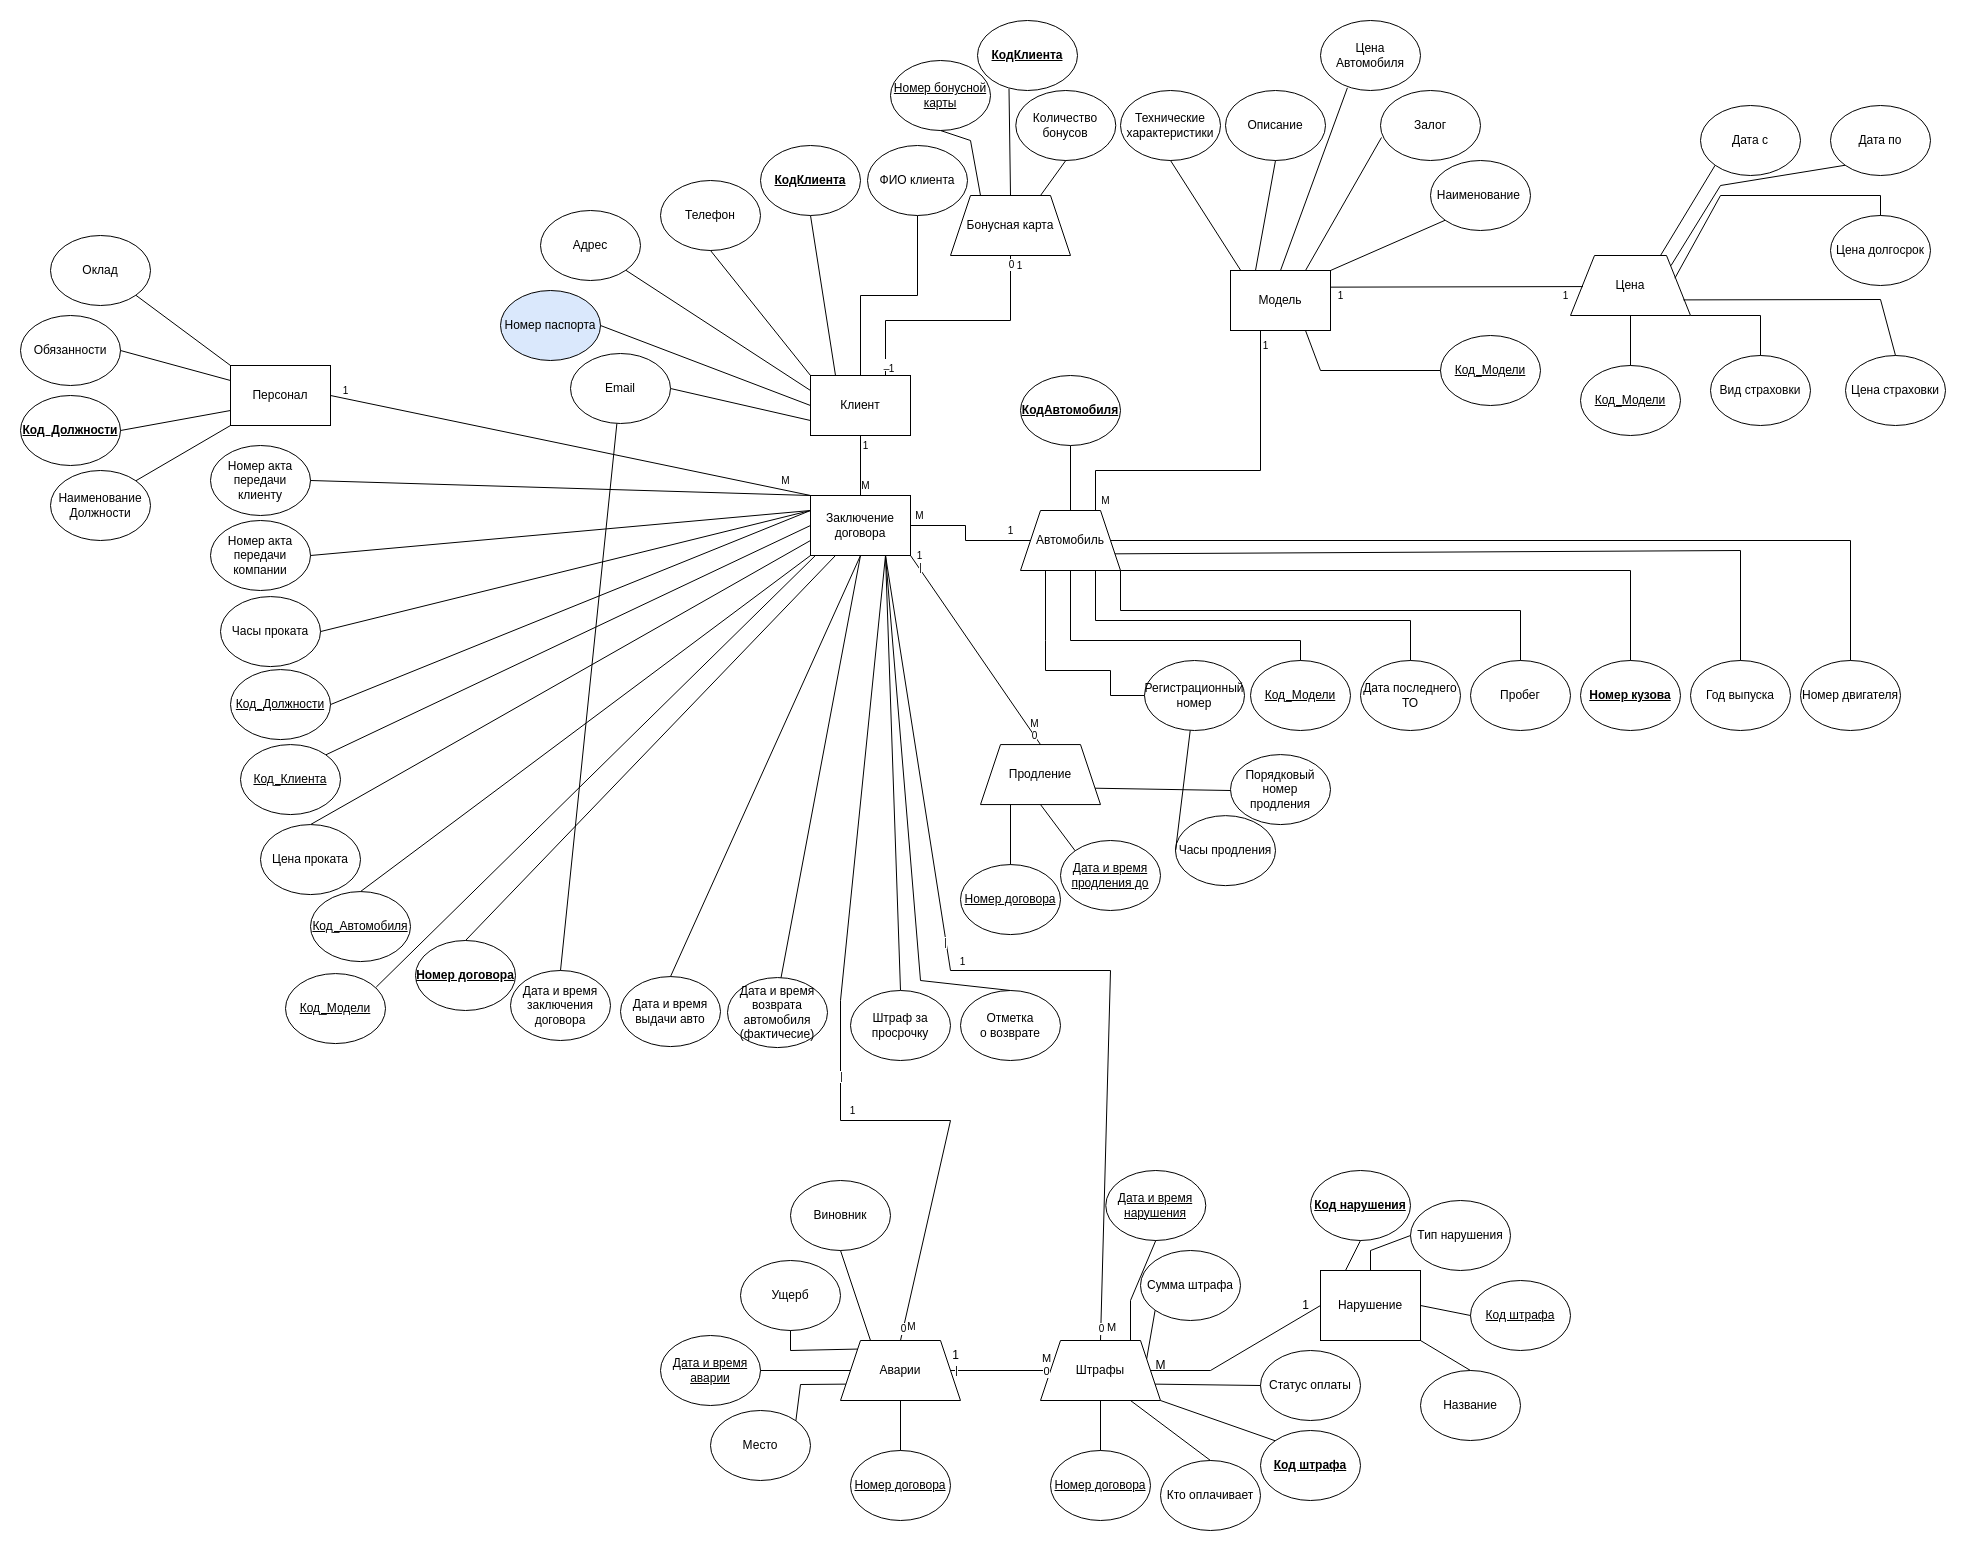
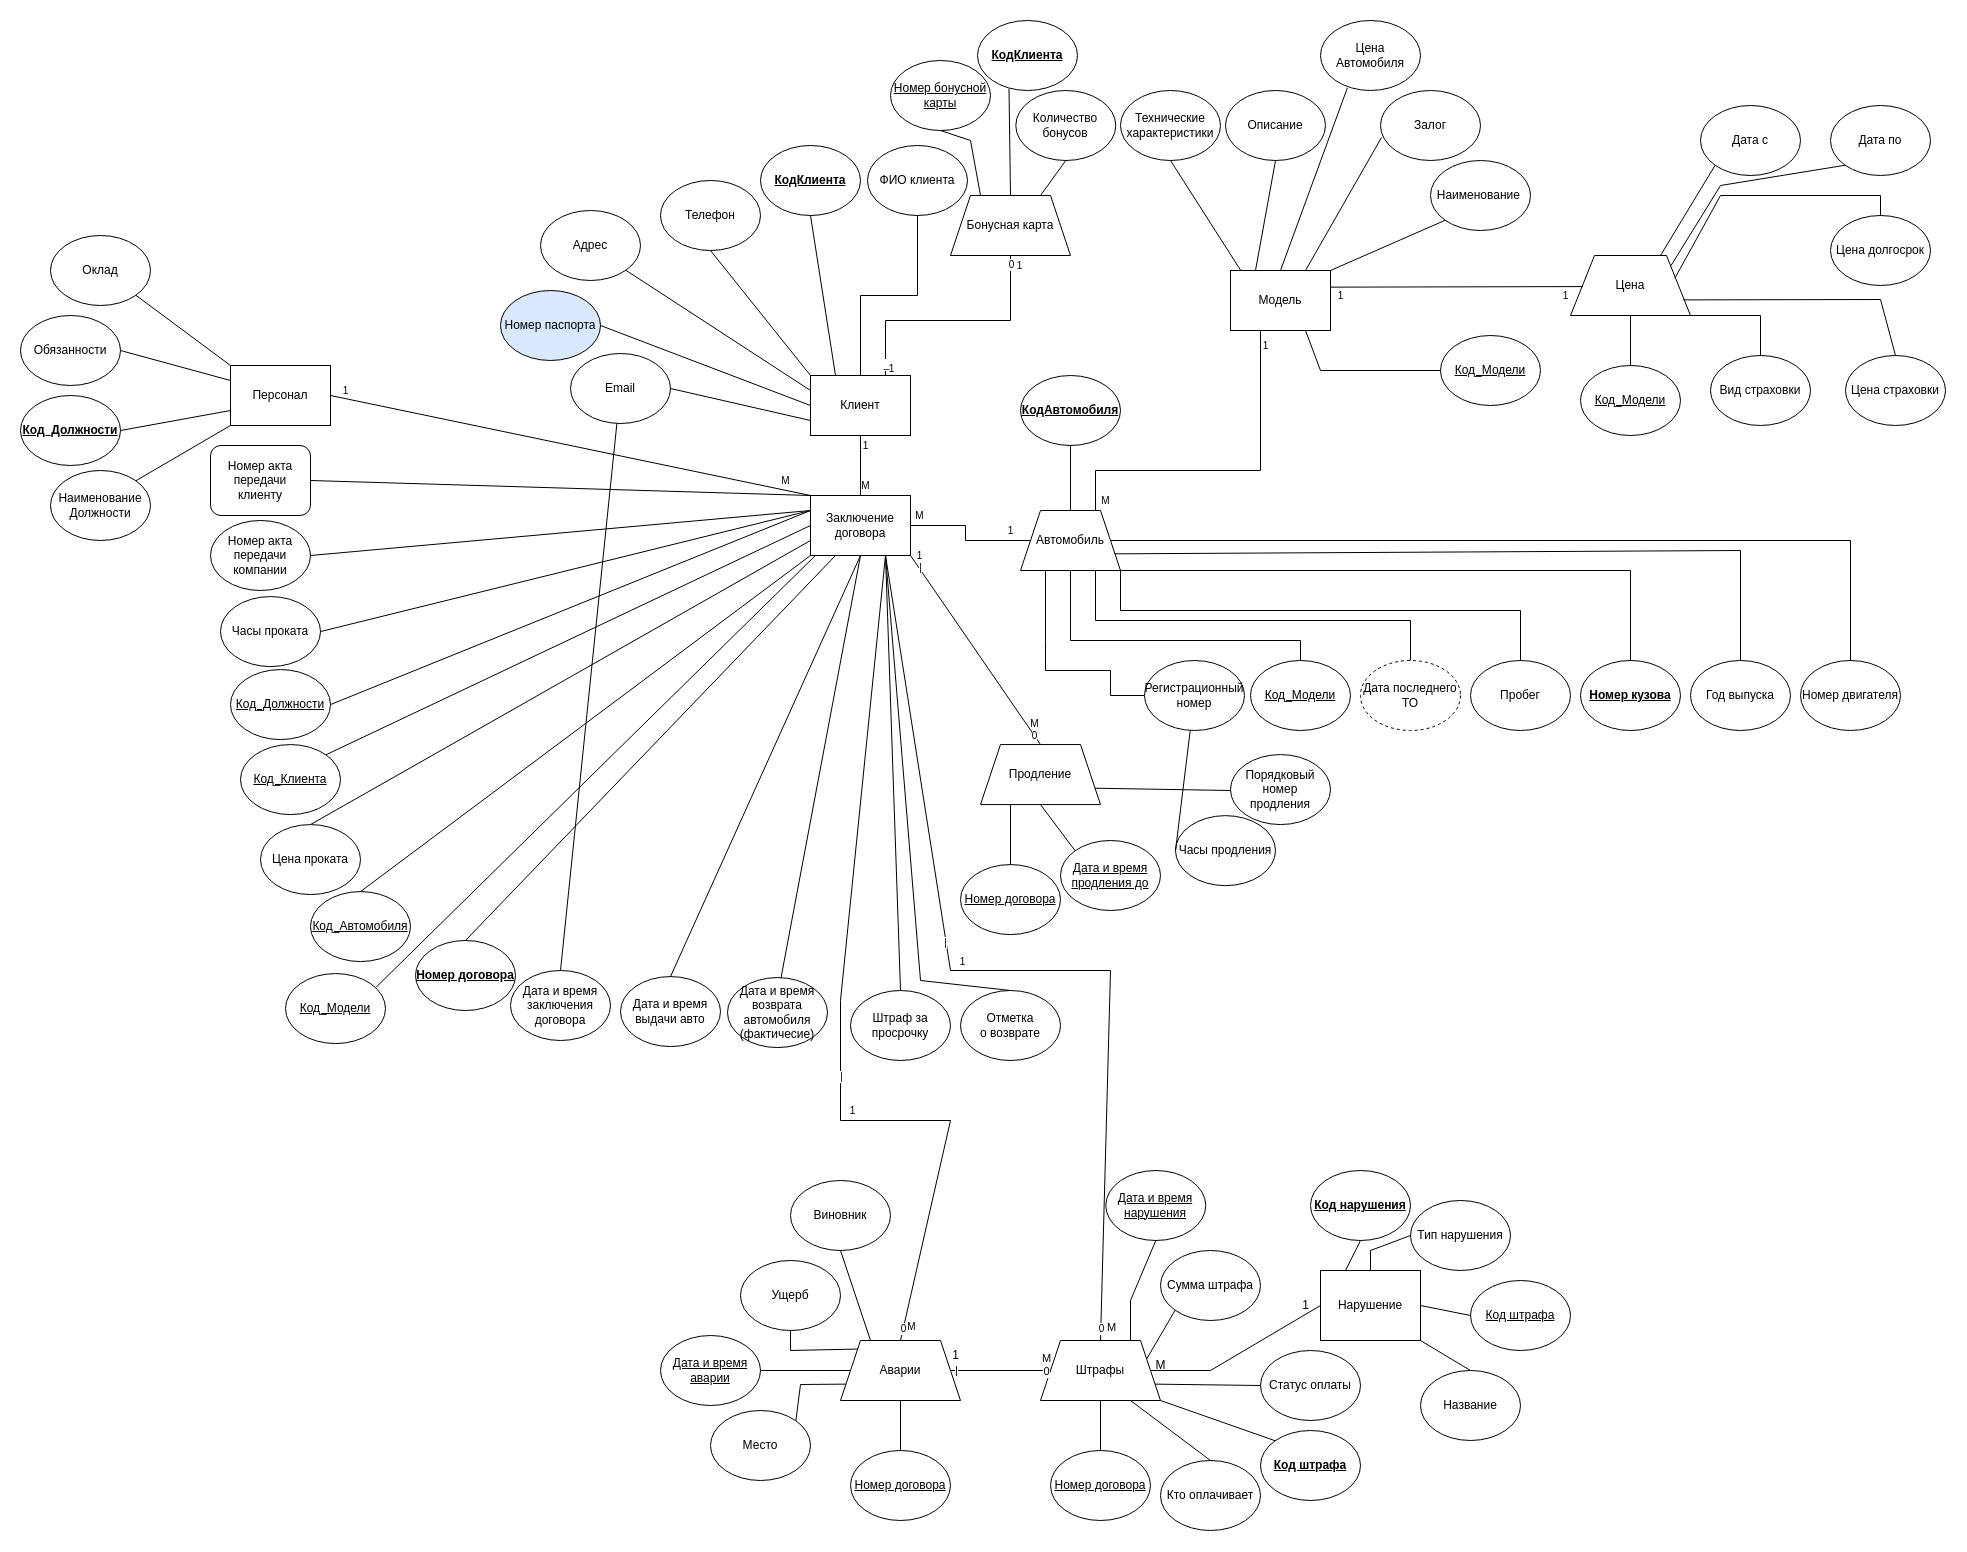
- <mxCell id="160" value="Номер акта передачи клиенту" style="ellipse;whiteSpace=wrap;html=1;rounded=0;" vertex="1" parent="1"><mxGeometry x="210" y="445" width="100" height="70" as="geometry" /></mxCell>
+ <mxCell id="160" value="Номер акта передачи клиенту" style="whiteSpace=wrap;html=1;rounded=1;" vertex="1" parent="1"><mxGeometry x="210" y="445" width="100" height="70" as="geometry" /></mxCell>
- <mxCell id="25" value="Дата последнего ТО" style="ellipse;whiteSpace=wrap;html=1;rounded=0;" vertex="1" parent="1"><mxGeometry x="1360" y="660" width="100" height="70" as="geometry" /></mxCell>
+ <mxCell id="25" value="Дата последнего ТО" style="ellipse;whiteSpace=wrap;html=1;rounded=0;dashed=1;" vertex="1" parent="1"><mxGeometry x="1360" y="660" width="100" height="70" as="geometry" /></mxCell>
- <mxCell id="69" value="Сумма штрафа" style="ellipse;whiteSpace=wrap;html=1;rounded=0;direction=east;flipV=0;flipH=0;" vertex="1" parent="1"><mxGeometry x="1140" y="1250" width="100" height="70" as="geometry" /></mxCell>
+ <mxCell id="69" value="Сумма штрафа" style="ellipse;whiteSpace=wrap;html=1;rounded=0;direction=east;flipV=0;flipH=0;" vertex="1" parent="1"><mxGeometry x="1160" y="1250" width="100" height="70" as="geometry" /></mxCell>
